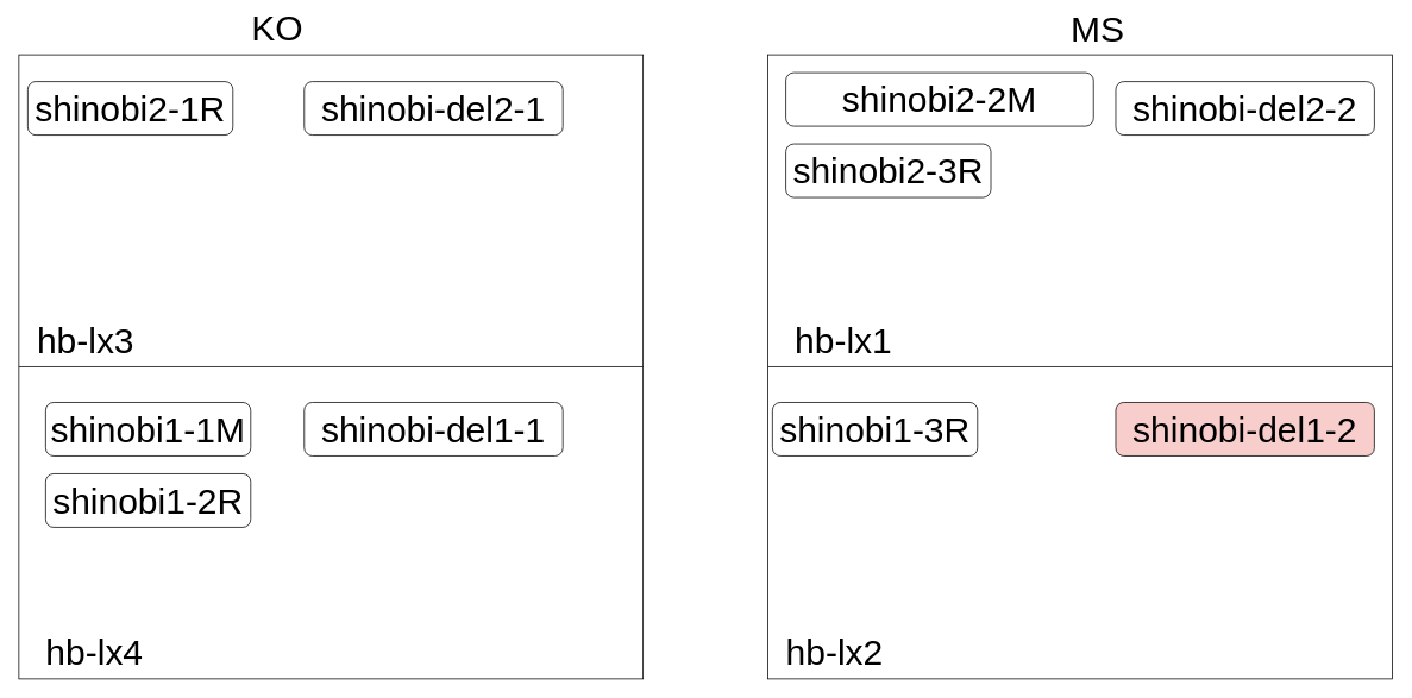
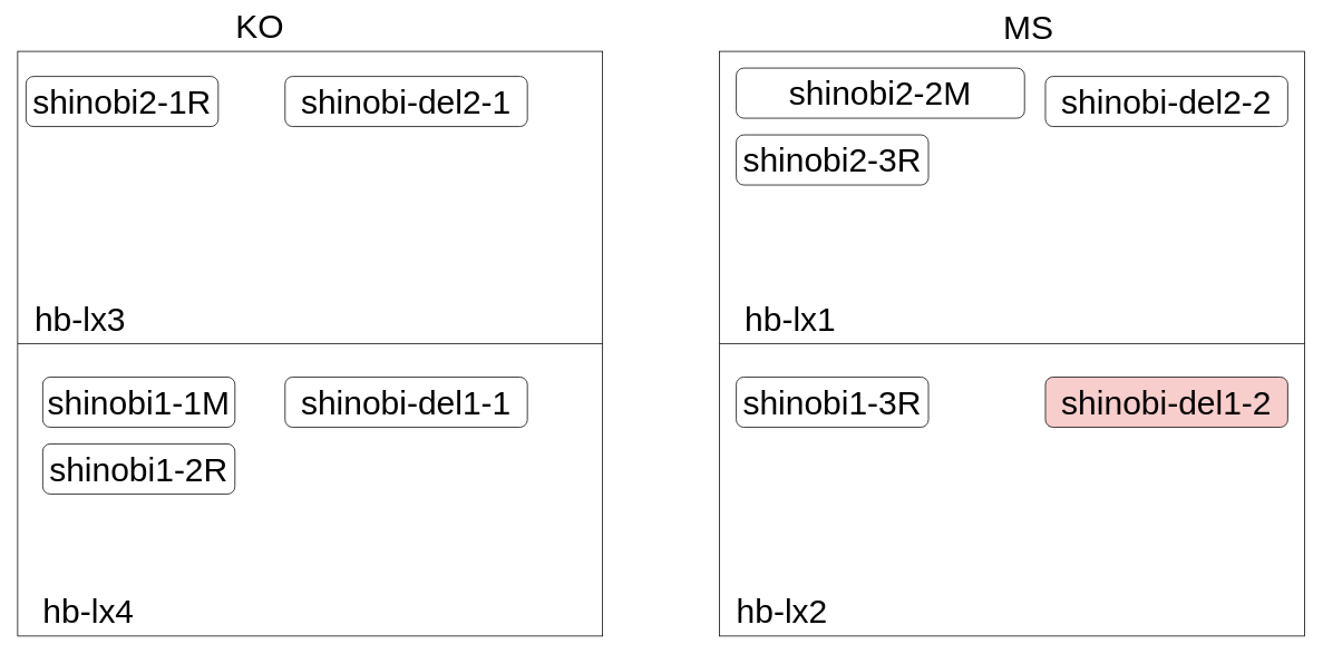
- <mxCell id="14" value="shinobi1-3R" style="rounded=1;whiteSpace=wrap;html=1;fontSize=40;" vertex="1" parent="1"><mxGeometry x="865" y="451" width="230" height="60" as="geometry" /></mxCell>
+ <mxCell id="14" value="shinobi1-3R" style="rounded=1;whiteSpace=wrap;html=1;fontSize=40;" vertex="1" parent="1"><mxGeometry x="880" y="451" width="230" height="60" as="geometry" /></mxCell>
